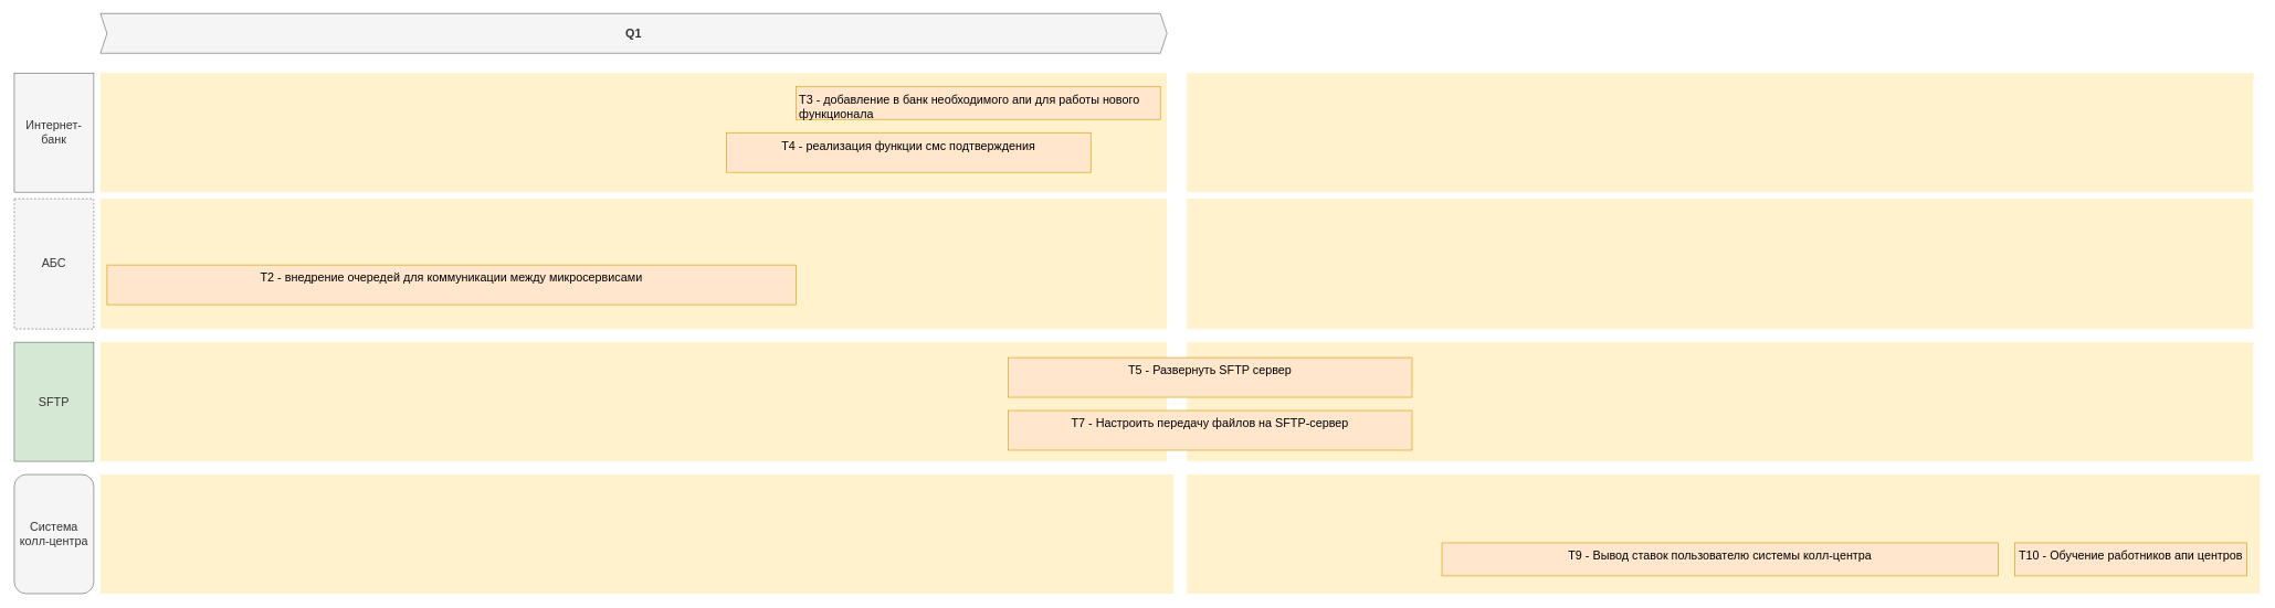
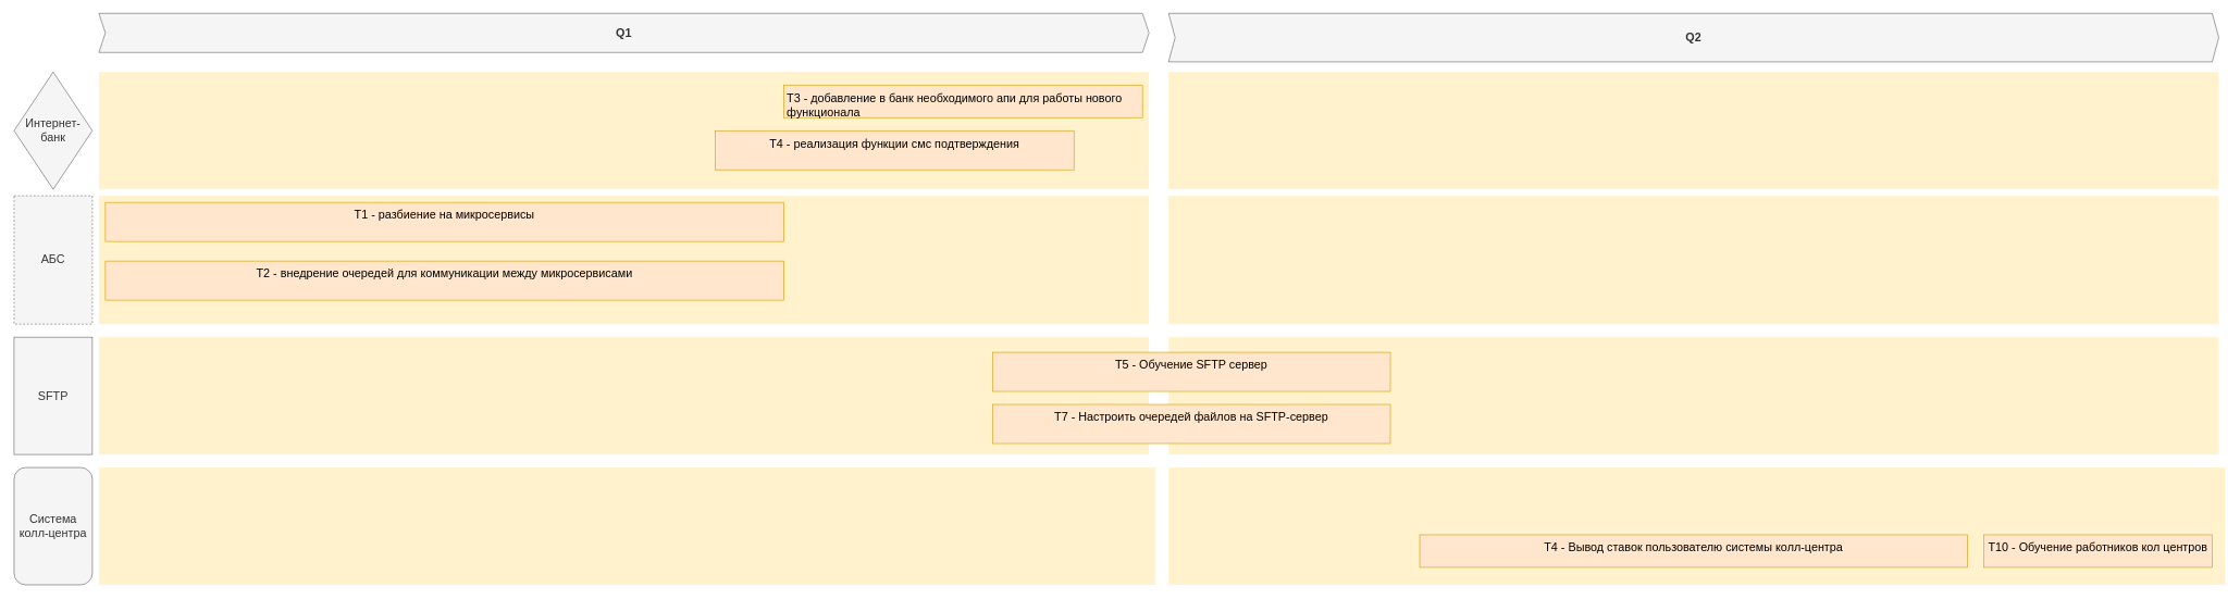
+ <mxCell id="13" value="Q2" style="shape=step;perimeter=stepPerimeter;whiteSpace=wrap;html=1;fixedSize=1;size=10;fillColor=#f5f5f5;strokeColor=#666666;fontSize=18;fontStyle=1;align=center;rounded=0;fontColor=#333333;" vertex="1" parent="1"><mxGeometry x="1790" y="20" width="1610" height="74.4" as="geometry" /></mxCell>
- <mxCell id="3" value="Интернет-банк" style="rounded=0;whiteSpace=wrap;html=1;fillColor=#f5f5f5;fontColor=#333333;strokeColor=#666666;fontSize=18;" vertex="1" parent="1"><mxGeometry x="20" y="110" width="120" height="180" as="geometry" /></mxCell>
+ <mxCell id="3" value="Интернет-банк" style="rhombus;whiteSpace=wrap;html=1;fillColor=#f5f5f5;fontColor=#333333;strokeColor=#666666;fontSize=18;" vertex="1" parent="1"><mxGeometry x="20" y="110" width="120" height="180" as="geometry" /></mxCell>
+ <mxCell id="21" value="T1 - разбиение на микросервисы" style="shape=rect;fillColor=#ffe6cc;strokeColor=#d79b00;fontSize=18;html=1;whiteSpace=wrap;align=center;verticalAlign=top;spacing=5;rounded=0;" vertex="1" parent="1"><mxGeometry x="160" y="310" width="1040" height="60" as="geometry" /></mxCell>
- <mxCell id="19" value="T5 - Развернуть SFTP сервер" style="shape=rect;fillColor=#ffe6cc;strokeColor=#d79b00;fontSize=18;html=1;whiteSpace=wrap;align=center;verticalAlign=top;spacing=5;rounded=0;" vertex="1" parent="1"><mxGeometry x="1520" y="540" width="610" height="60" as="geometry" /></mxCell>
+ <mxCell id="19" value="T5 - Обучение SFTP сервер" style="shape=rect;fillColor=#ffe6cc;strokeColor=#d79b00;fontSize=18;html=1;whiteSpace=wrap;align=center;verticalAlign=top;spacing=5;rounded=0;" vertex="1" parent="1"><mxGeometry x="1520" y="540" width="610" height="60" as="geometry" /></mxCell>
- <mxCell id="10" value="SFTP" style="rounded=0;whiteSpace=wrap;html=1;fillColor=#d5e8d4;fontColor=#333333;strokeColor=#666666;fontSize=18;" vertex="1" parent="1"><mxGeometry x="20" y="516.8" width="120" height="180" as="geometry" /></mxCell>
+ <mxCell id="10" value="SFTP" style="rounded=0;whiteSpace=wrap;html=1;fillColor=#f5f5f5;fontColor=#333333;strokeColor=#666666;fontSize=18;" vertex="1" parent="1"><mxGeometry x="20" y="516.8" width="120" height="180" as="geometry" /></mxCell>
- <mxCell id="17" value="T7 - Настроить передачу файлов на SFTP-сервер" style="shape=rect;fillColor=#ffe6cc;strokeColor=#d79b00;fontSize=18;html=1;whiteSpace=wrap;align=center;verticalAlign=top;spacing=5;rounded=0;" vertex="1" parent="1"><mxGeometry x="1520" y="620" width="610" height="60" as="geometry" /></mxCell>
+ <mxCell id="17" value="T7 - Настроить очередей файлов на SFTP-сервер" style="shape=rect;fillColor=#ffe6cc;strokeColor=#d79b00;fontSize=18;html=1;whiteSpace=wrap;align=center;verticalAlign=top;spacing=5;rounded=0;" vertex="1" parent="1"><mxGeometry x="1520" y="620" width="610" height="60" as="geometry" /></mxCell>
- <mxCell id="18" value="T9 - Вывод ставок пользователю системы колл-центра" style="shape=rect;fillColor=#ffe6cc;strokeColor=#d79b00;fontSize=18;html=1;whiteSpace=wrap;align=center;verticalAlign=top;spacing=5;rounded=0;" vertex="1" parent="1"><mxGeometry x="2175" y="820" width="840" height="50" as="geometry" /></mxCell>
+ <mxCell id="18" value="T4 - Вывод ставок пользователю системы колл-центра" style="shape=rect;fillColor=#ffe6cc;strokeColor=#d79b00;fontSize=18;html=1;whiteSpace=wrap;align=center;verticalAlign=top;spacing=5;rounded=0;" vertex="1" parent="1"><mxGeometry x="2175" y="820" width="840" height="50" as="geometry" /></mxCell>
- <mxCell id="22" value="T10 - Обучение работников апи центров" style="shape=rect;fillColor=#ffe6cc;strokeColor=#d79b00;fontSize=18;html=1;whiteSpace=wrap;align=center;verticalAlign=top;spacing=5;rounded=0;" vertex="1" parent="1"><mxGeometry x="3040" y="820" width="350" height="50" as="geometry" /></mxCell>
+ <mxCell id="22" value="T10 - Обучение работников кол центров" style="shape=rect;fillColor=#ffe6cc;strokeColor=#d79b00;fontSize=18;html=1;whiteSpace=wrap;align=center;verticalAlign=top;spacing=5;rounded=0;" vertex="1" parent="1"><mxGeometry x="3040" y="820" width="350" height="50" as="geometry" /></mxCell>
